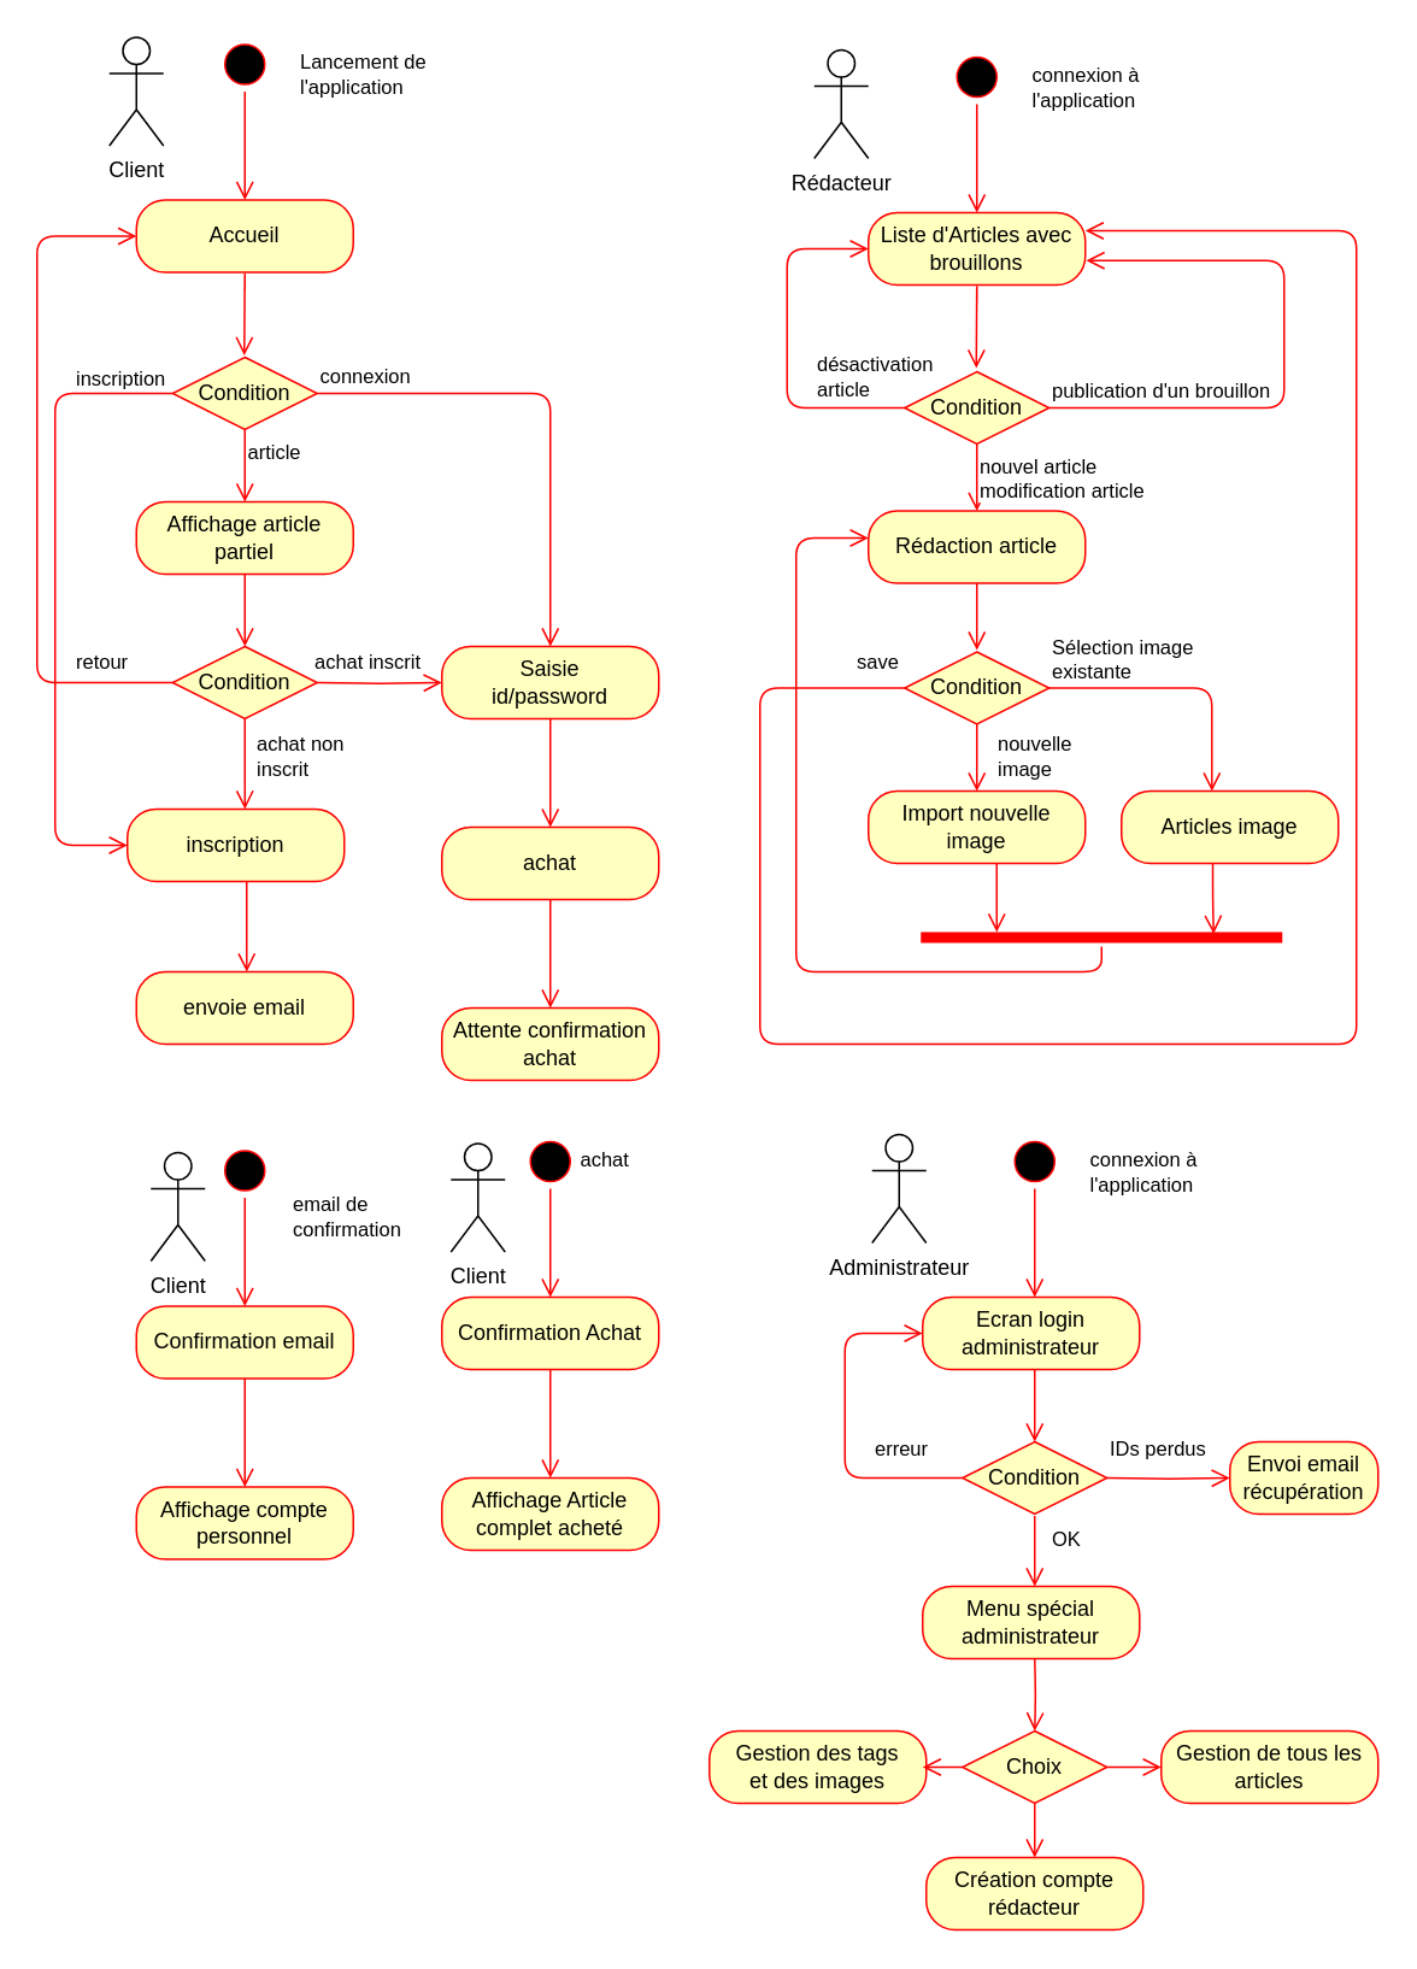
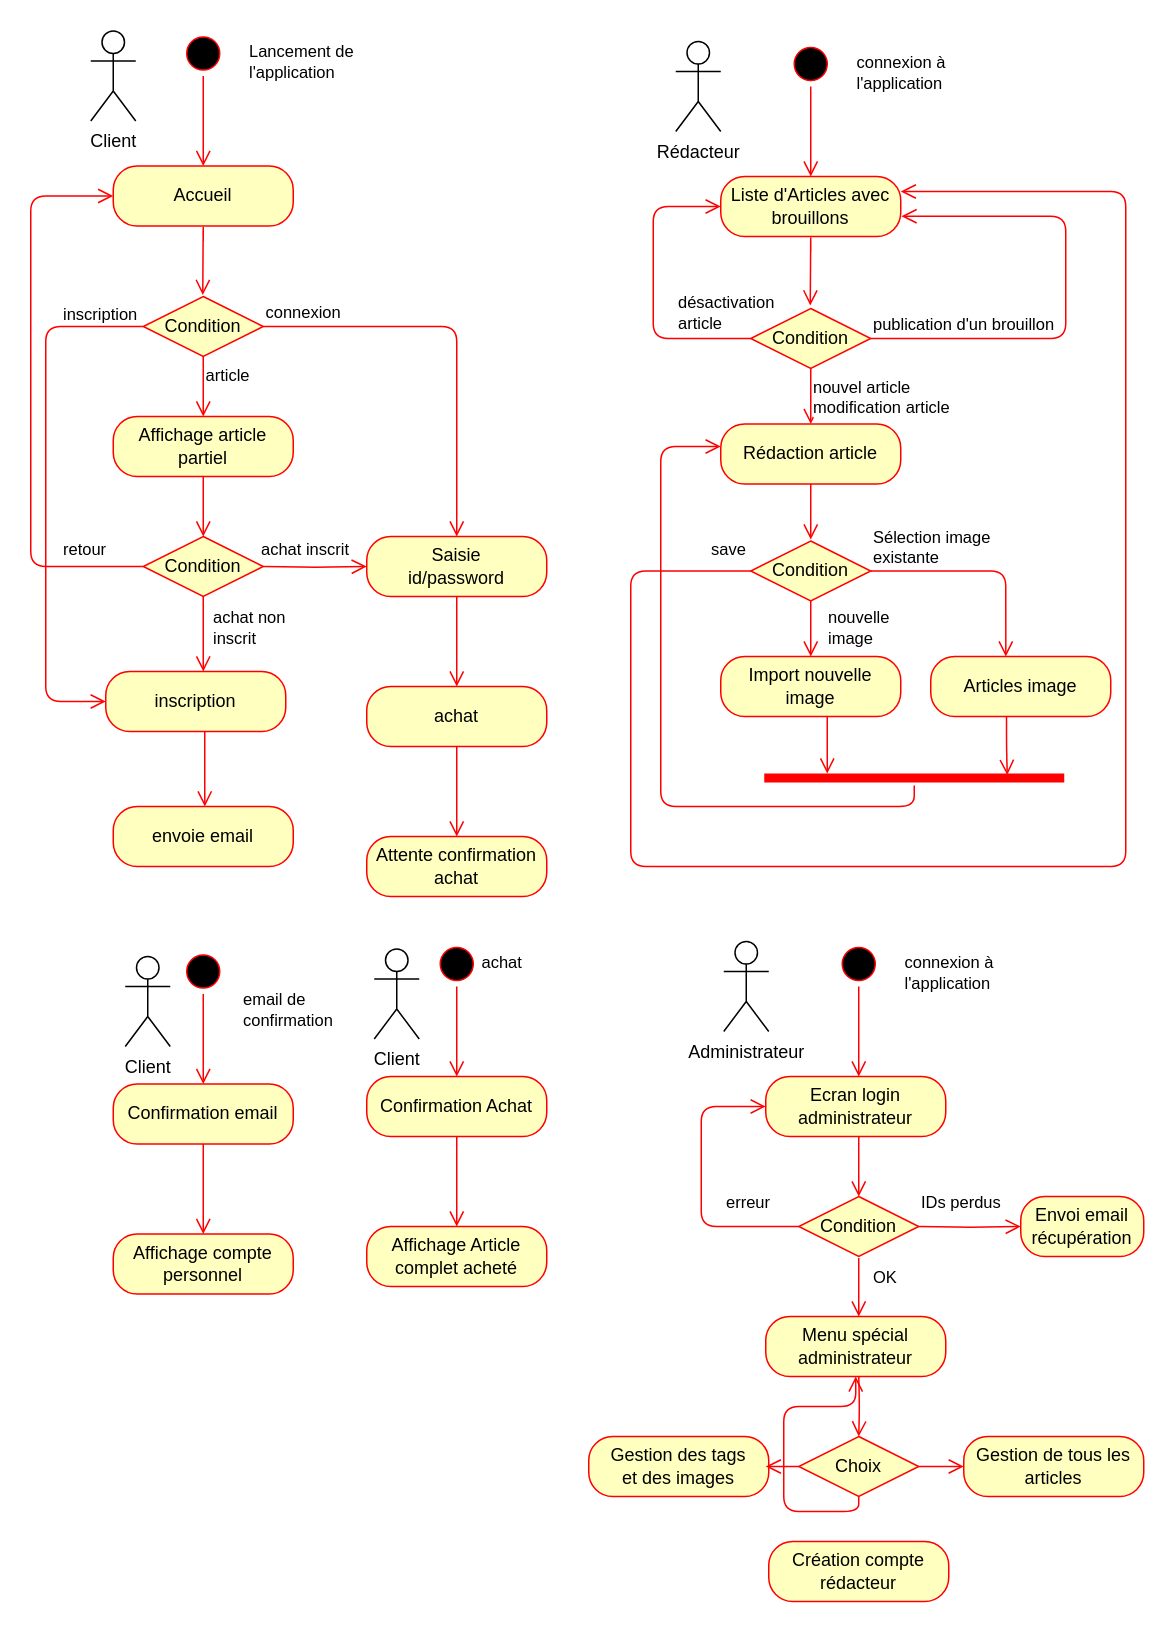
- <mxCell id="75" value="" style="edgeStyle=orthogonalEdgeStyle;html=1;verticalAlign=bottom;endArrow=open;endSize=8;strokeColor=#ff0000;exitX=0.5;exitY=1;exitDx=0;exitDy=0;entryX=0.5;entryY=0;entryDx=0;entryDy=0;" parent="1" source="71" target="72" edge="1"><mxGeometry relative="1" as="geometry"><mxPoint x="314" y="1047" as="targetPoint" /><mxPoint x="314" y="987" as="sourcePoint" /></mxGeometry></mxCell>
+ <mxCell id="75" value="" style="edgeStyle=orthogonalEdgeStyle;html=1;verticalAlign=bottom;endArrow=open;endSize=8;strokeColor=#ff0000;exitX=0.5;exitY=1;exitDx=0;exitDy=0;" parent="1" source="71" target="90" edge="1"><mxGeometry relative="1" as="geometry"><mxPoint x="314" y="1047" as="targetPoint" /><mxPoint x="314" y="987" as="sourcePoint" /></mxGeometry></mxCell>
